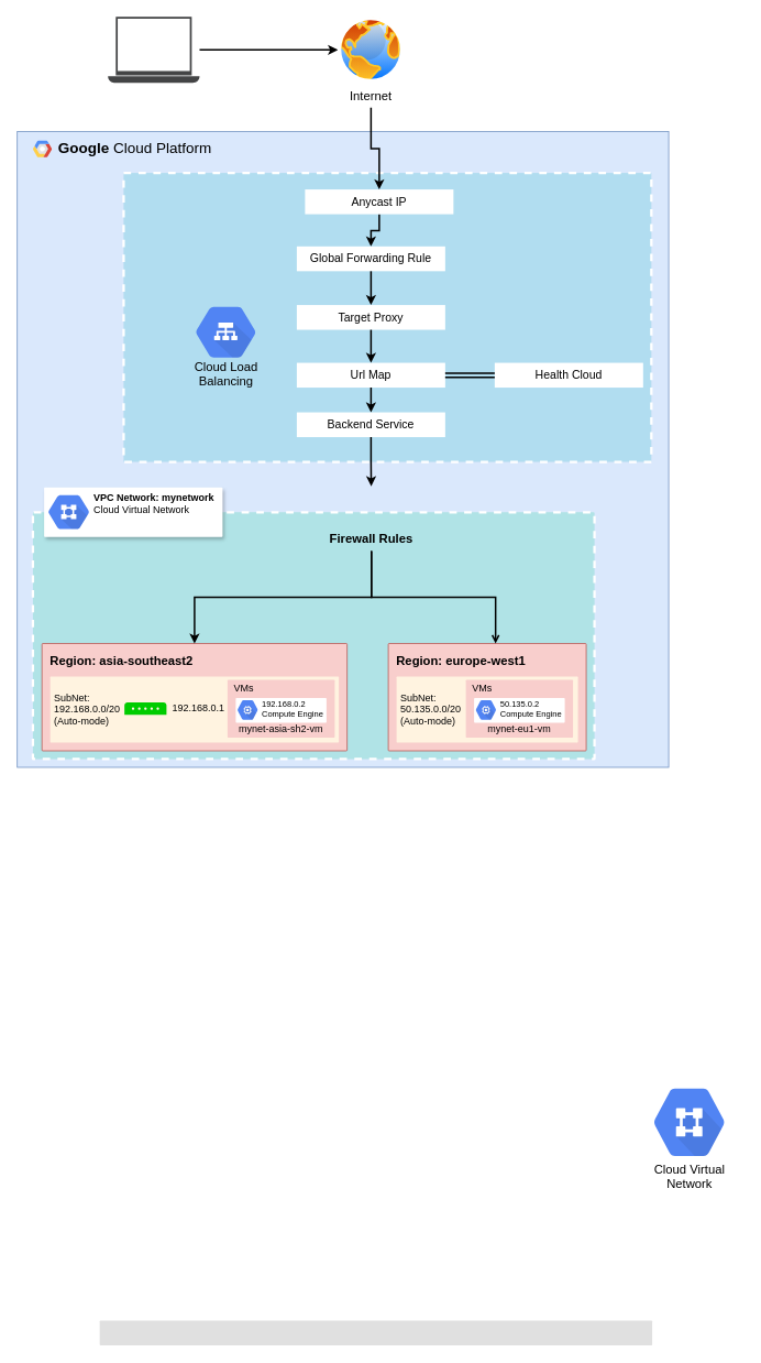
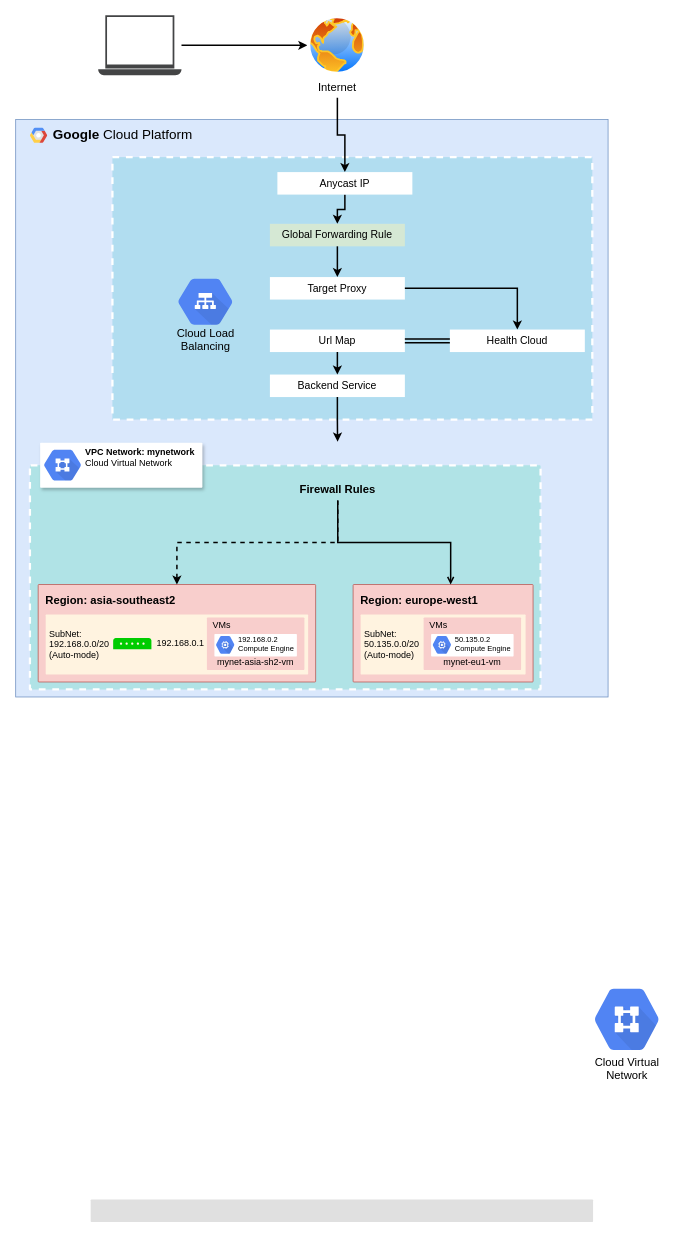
- <mxCell id="36" value="Global Forwarding Rule" style="whiteSpace=wrap;html=1;dashed=0;labelBackgroundColor=none;labelBorderColor=none;align=center;verticalAlign=top;spacingLeft=0;fontFamily=Helvetica;fontSize=14;strokeColor=none;" vertex="1" parent="1"><mxGeometry x="359" y="298" width="180" height="30" as="geometry" /></mxCell>
+ <mxCell id="36" value="Global Forwarding Rule" style="whiteSpace=wrap;html=1;dashed=0;labelBackgroundColor=none;labelBorderColor=none;align=center;verticalAlign=top;spacingLeft=0;fontFamily=Helvetica;fontSize=14;strokeColor=none;fillColor=#d5e8d4;" vertex="1" parent="1"><mxGeometry x="359" y="298" width="180" height="30" as="geometry" /></mxCell>
- <mxCell id="45" value="" style="edgeStyle=orthogonalEdgeStyle;rounded=0;orthogonalLoop=1;jettySize=auto;html=1;fontFamily=Helvetica;fontSize=15;fontColor=#000000;entryX=0.5;entryY=0;entryDx=0;entryDy=0;strokeWidth=2;" edge="1" parent="1" source="35" target="37"><mxGeometry relative="1" as="geometry" /></mxCell>
+ <mxCell id="45" value="" style="edgeStyle=orthogonalEdgeStyle;rounded=0;orthogonalLoop=1;jettySize=auto;html=1;fontFamily=Helvetica;fontSize=15;fontColor=#000000;strokeWidth=2;" edge="1" parent="1" source="35" target="39"><mxGeometry relative="1" as="geometry" /></mxCell>
- <mxCell id="42" value="" style="edgeStyle=orthogonalEdgeStyle;rounded=0;orthogonalLoop=1;jettySize=auto;html=1;fontFamily=Helvetica;fontSize=15;fontColor=#000000;strokeWidth=2;" edge="1" parent="1" source="43" target="20"><mxGeometry relative="1" as="geometry"><Array as="points"><mxPoint x="450" y="723" /><mxPoint x="235" y="723" /></Array></mxGeometry></mxCell>
+ <mxCell id="42" value="" style="edgeStyle=orthogonalEdgeStyle;rounded=0;orthogonalLoop=1;jettySize=auto;html=1;fontFamily=Helvetica;fontSize=15;fontColor=#000000;strokeWidth=2;dashed=1;" edge="1" parent="1" source="43" target="20"><mxGeometry relative="1" as="geometry"><Array as="points"><mxPoint x="450" y="723" /><mxPoint x="235" y="723" /></Array></mxGeometry></mxCell>
